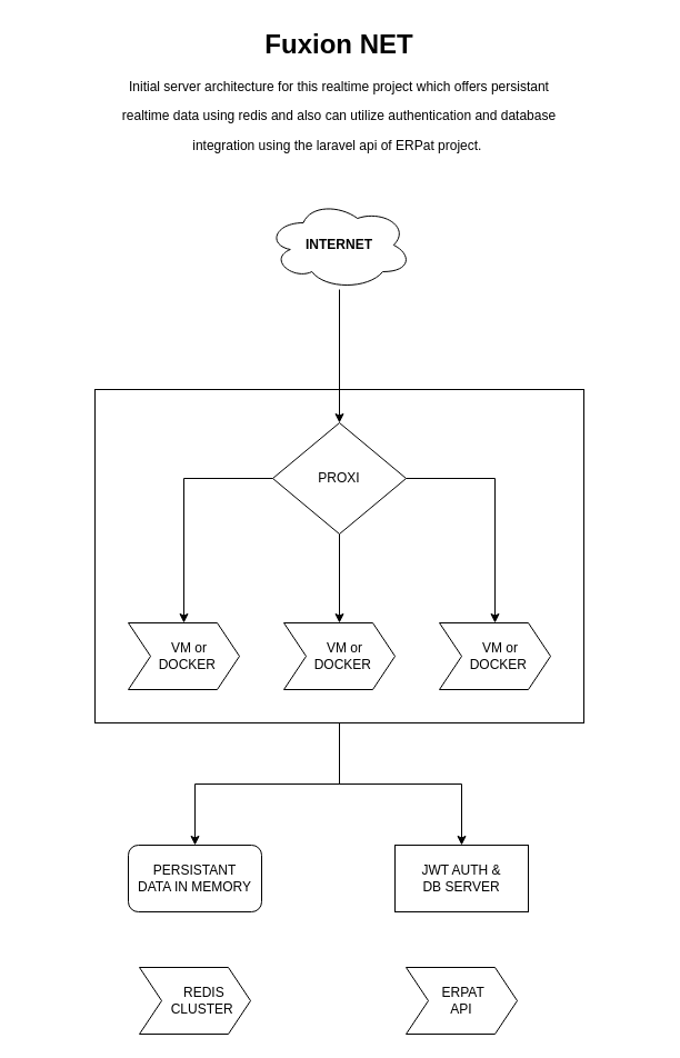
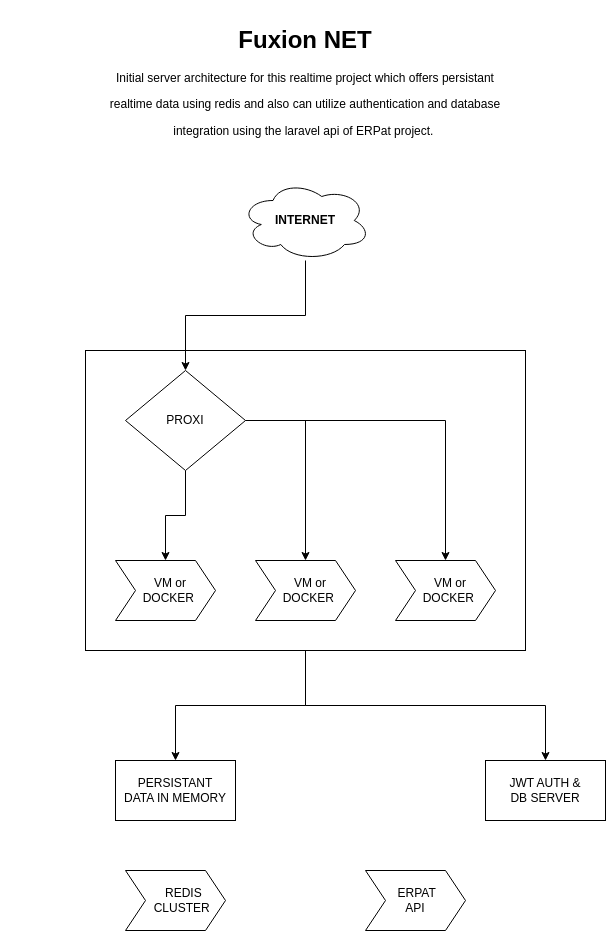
- <mxCell id="13" value="PROXI" style="rhombus;whiteSpace=wrap;html=1;" vertex="1" parent="1"><mxGeometry x="245" y="380" width="120" height="100" as="geometry" /></mxCell>
+ <mxCell id="13" value="PROXI" style="rhombus;whiteSpace=wrap;html=1;" vertex="1" parent="1"><mxGeometry x="125" y="370" width="120" height="100" as="geometry" /></mxCell>
- <mxCell id="16" value="PERSISTANT&lt;br&gt;DATA IN MEMORY" style="whiteSpace=wrap;html=1;rounded=1;" vertex="1" parent="1"><mxGeometry x="115" y="760" width="120" height="60" as="geometry" /></mxCell>
+ <mxCell id="16" value="PERSISTANT&lt;br&gt;DATA IN MEMORY" style="rounded=0;whiteSpace=wrap;html=1;" vertex="1" parent="1"><mxGeometry x="115" y="760" width="120" height="60" as="geometry" /></mxCell>
- <mxCell id="17" value="JWT AUTH &amp;amp;&lt;br&gt;DB SERVER" style="rounded=0;whiteSpace=wrap;html=1;" vertex="1" parent="1"><mxGeometry x="355" y="760" width="120" height="60" as="geometry" /></mxCell>
+ <mxCell id="17" value="JWT AUTH &amp;amp;&lt;br&gt;DB SERVER" style="rounded=0;whiteSpace=wrap;html=1;" vertex="1" parent="1"><mxGeometry x="485" y="760" width="120" height="60" as="geometry" /></mxCell>
